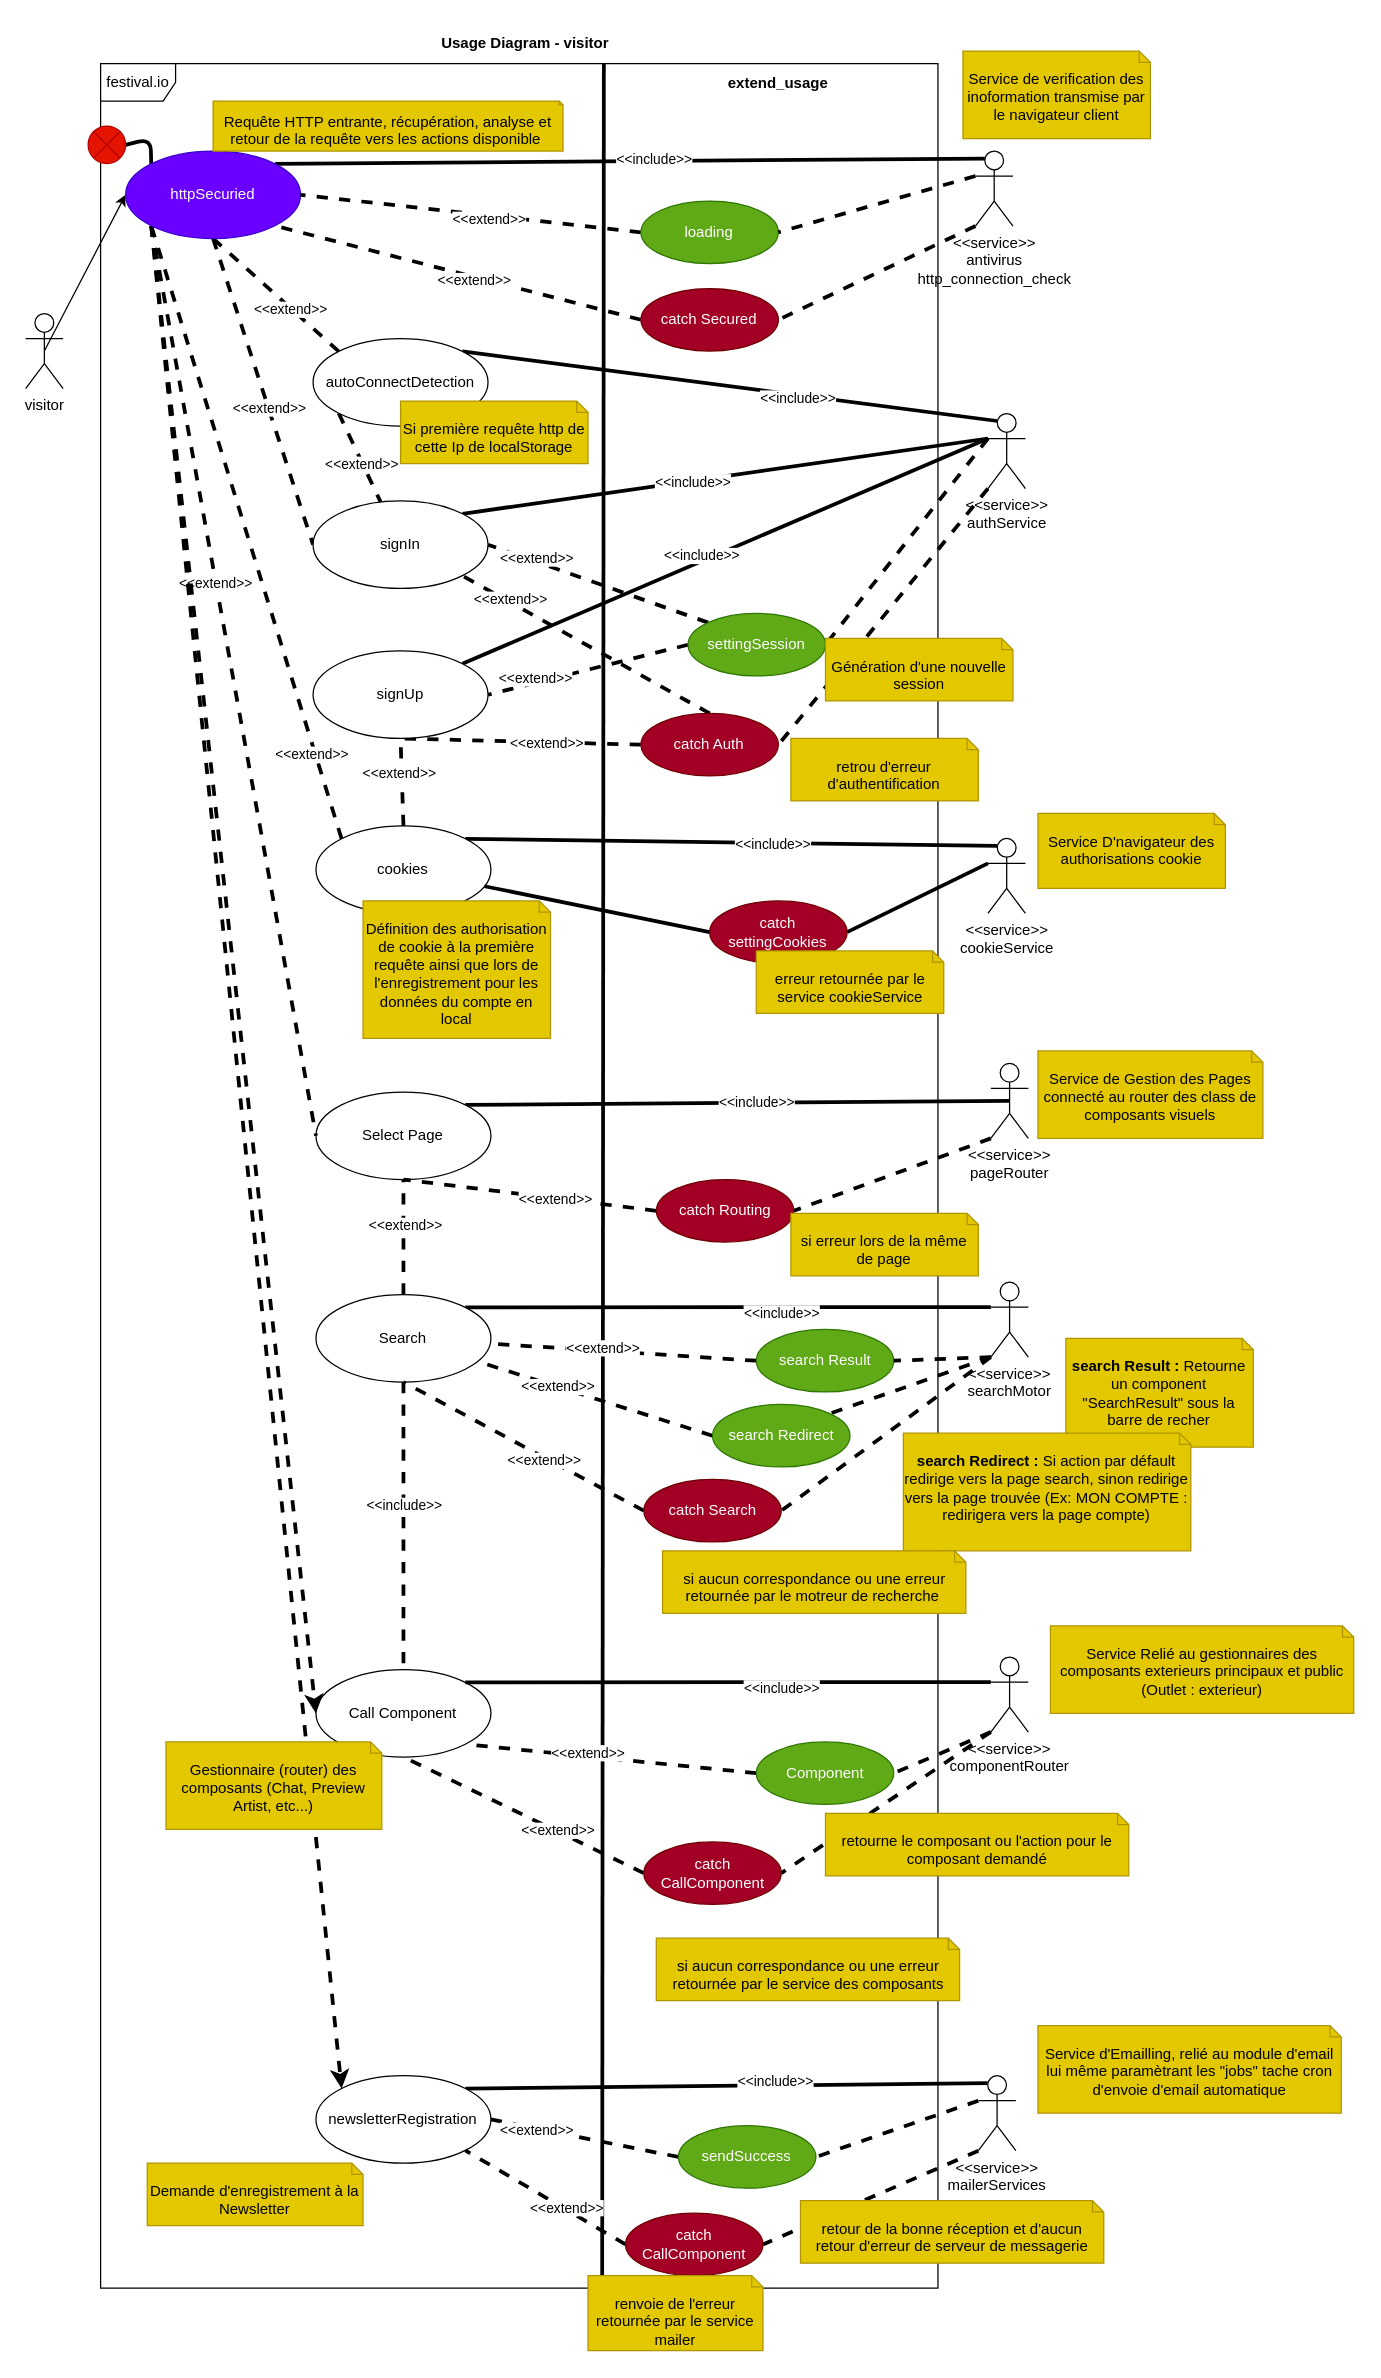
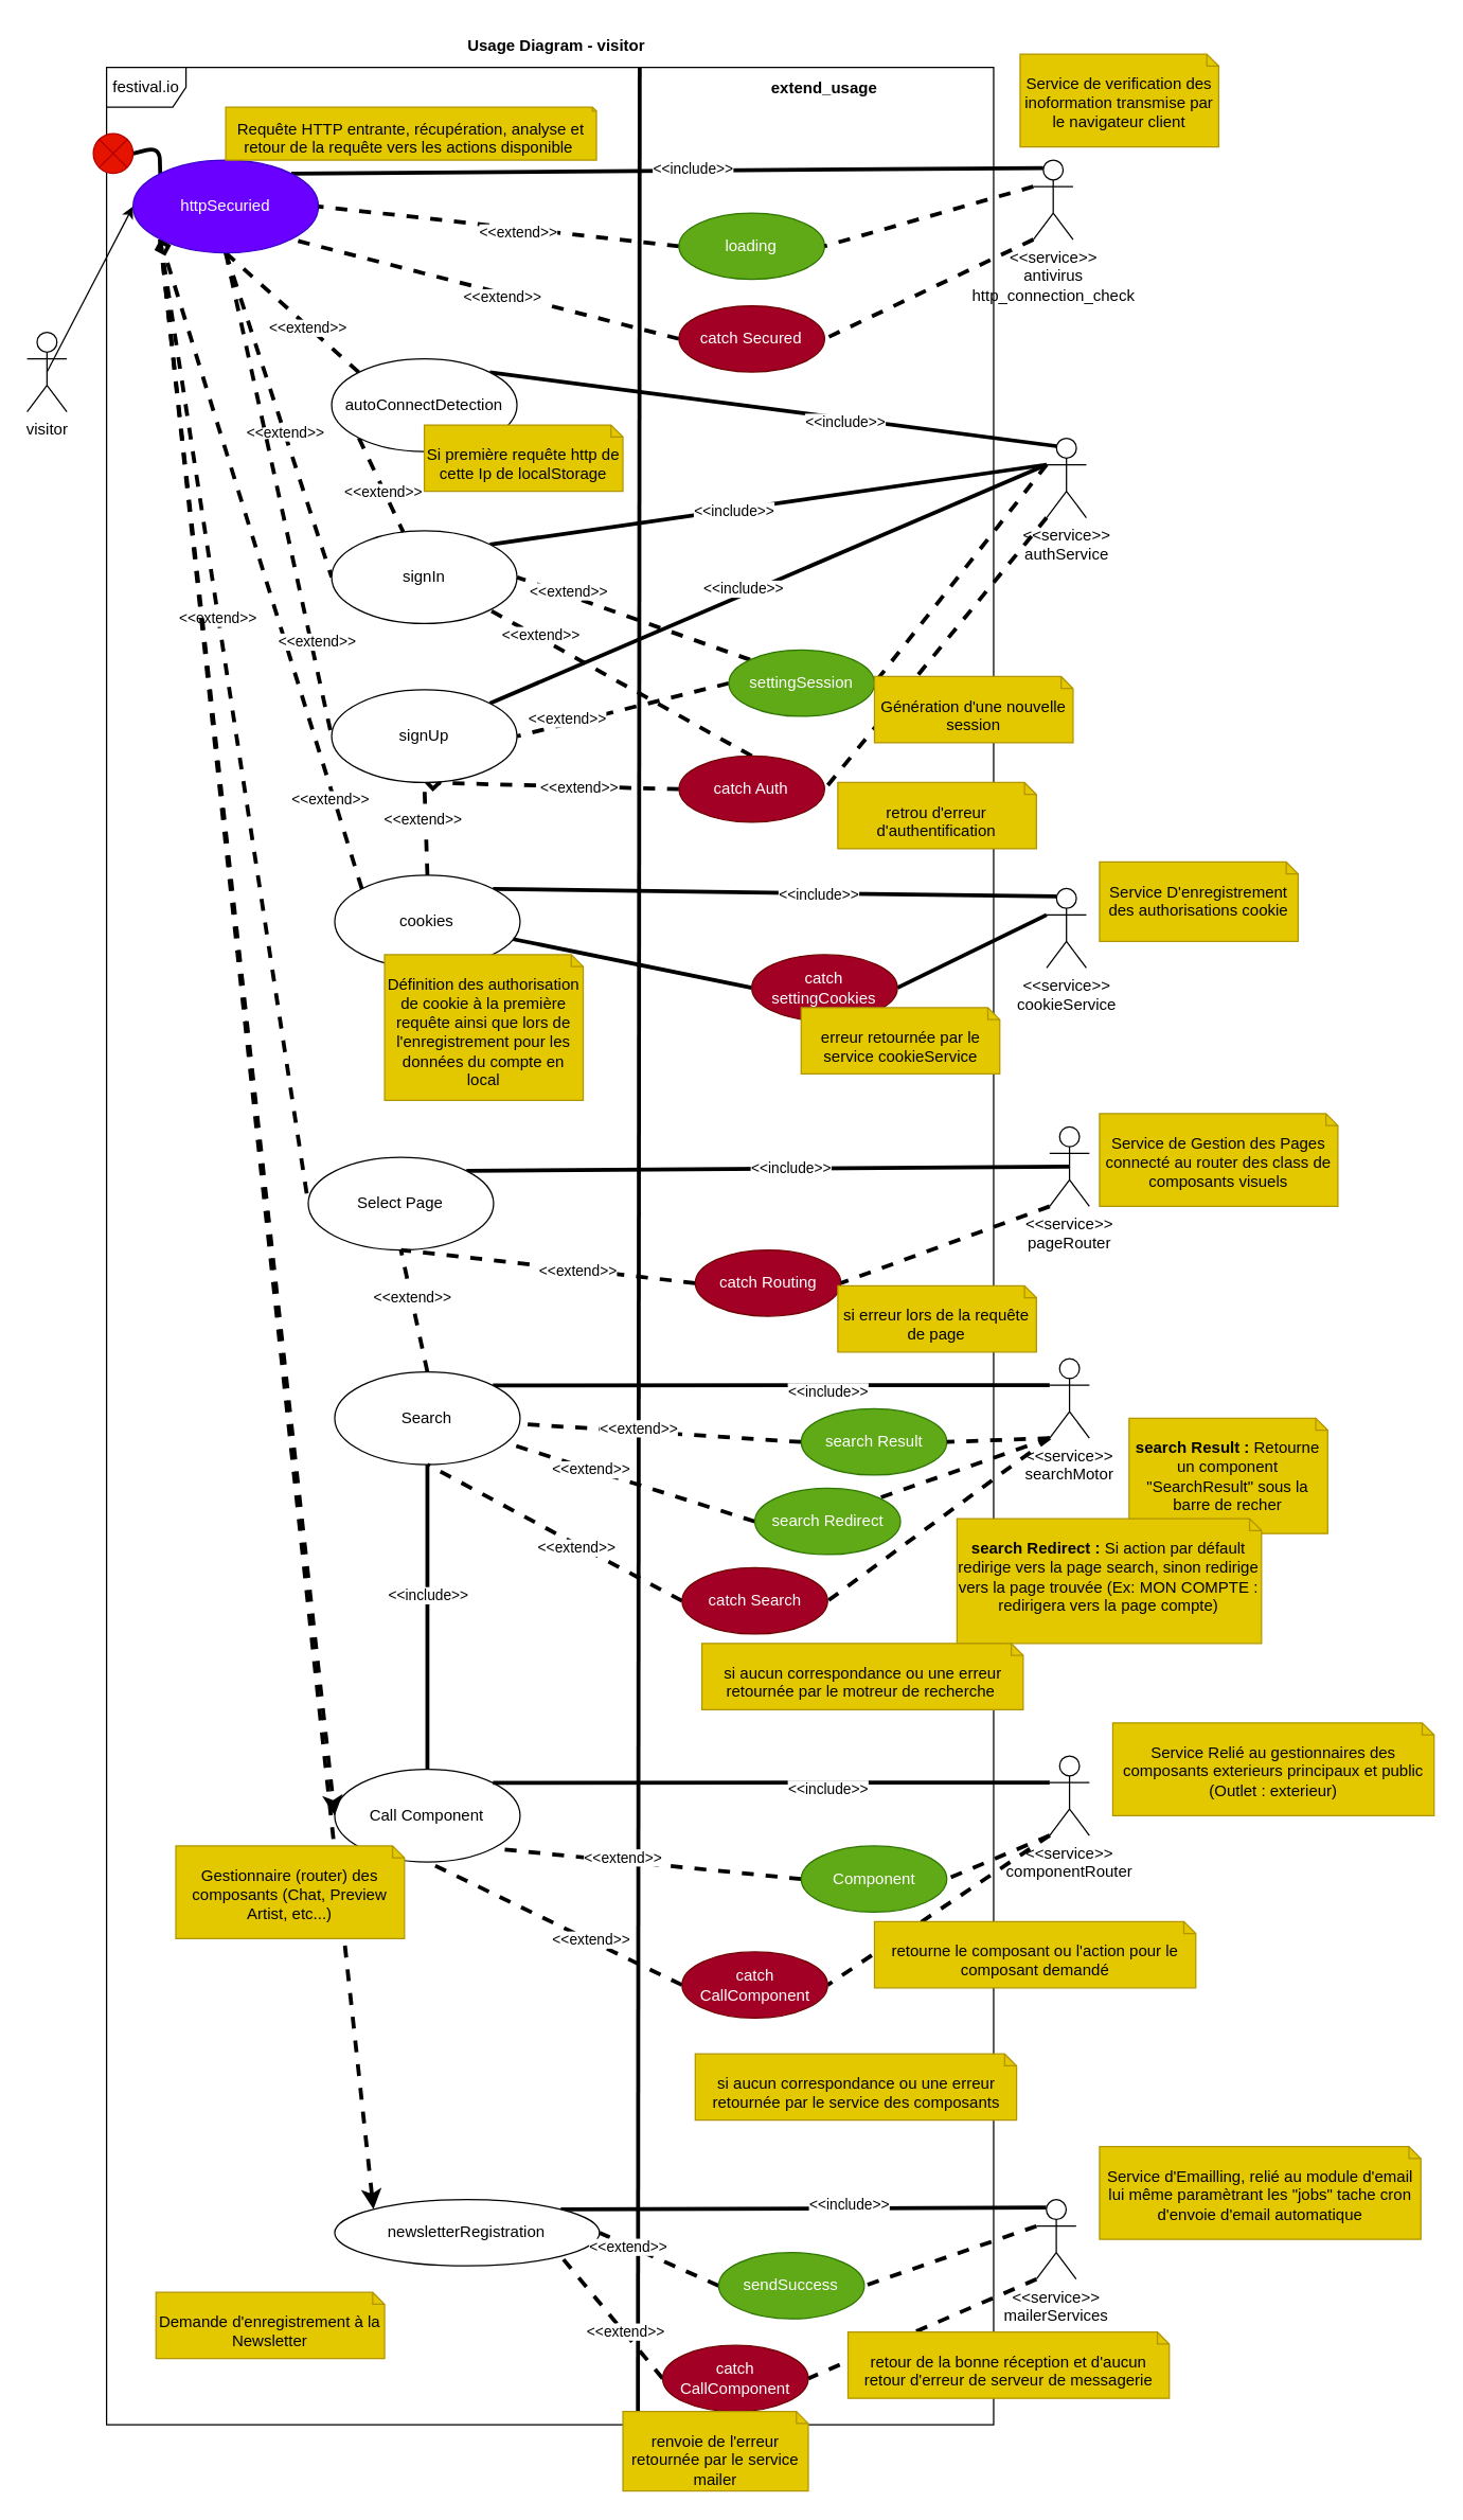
- <mxCell id="58" style="edgeStyle=none;html=1;exitX=0;exitY=0;exitDx=0;exitDy=0;entryX=0;entryY=1;entryDx=0;entryDy=0;dashed=1;strokeWidth=3;startArrow=none;startFill=0;endArrow=none;endFill=0;" parent="1" source="62" target="75" edge="1"><mxGeometry relative="1" as="geometry" /></mxCell>
+ <mxCell id="58" style="edgeStyle=none;html=1;exitX=0;exitY=0;exitDx=0;exitDy=0;entryX=0;entryY=1;entryDx=0;entryDy=0;dashed=1;strokeWidth=3;startArrow=none;startFill=0;endArrow=diamond;endFill=0;" parent="1" source="62" target="75" edge="1"><mxGeometry relative="1" as="geometry" /></mxCell>
+ <mxCell id="71" style="edgeStyle=none;html=1;exitX=0.5;exitY=1;exitDx=0;exitDy=0;entryX=0;entryY=0.5;entryDx=0;entryDy=0;dashed=1;strokeWidth=3;startArrow=none;startFill=0;endArrow=none;endFill=0;" parent="1" source="75" target="106" edge="1"><mxGeometry relative="1" as="geometry" /></mxCell>
+ <mxCell id="72" value="&amp;lt;&amp;lt;extend&amp;gt;&amp;gt;" style="edgeLabel;html=1;align=center;verticalAlign=middle;resizable=0;points=[];" parent="71" vertex="1" connectable="0"><mxGeometry x="0.61" y="4" relative="1" as="geometry"><mxPoint as="offset" /></mxGeometry></mxCell>
- <mxCell id="96" style="edgeStyle=none;html=1;exitX=0;exitY=0.5;exitDx=0;exitDy=0;entryX=0.5;entryY=1;entryDx=0;entryDy=0;dashed=1;strokeWidth=3;startArrow=none;startFill=0;endArrow=none;endFill=0;" parent="1" source="98" target="106" edge="1"><mxGeometry relative="1" as="geometry" /></mxCell>
+ <mxCell id="96" style="edgeStyle=none;html=1;exitX=0;exitY=0.5;exitDx=0;exitDy=0;entryX=0.5;entryY=1;entryDx=0;entryDy=0;dashed=1;strokeWidth=3;startArrow=none;startFill=0;endArrow=diamond;endFill=0;" parent="1" source="98" target="106" edge="1"><mxGeometry relative="1" as="geometry" /></mxCell>
- <mxCell id="122" value="Service D'navigateur des authorisations cookie" style="shape=note2;boundedLbl=1;whiteSpace=wrap;html=1;size=9;verticalAlign=top;align=center;fillColor=#e3c800;fontColor=#000000;strokeColor=#B09500;" parent="1" vertex="1"><mxGeometry x="830" y="650" width="150" height="60" as="geometry" /></mxCell>
+ <mxCell id="122" value="Service D'enregistrement des authorisations cookie" style="shape=note2;boundedLbl=1;whiteSpace=wrap;html=1;size=9;verticalAlign=top;align=center;fillColor=#e3c800;fontColor=#000000;strokeColor=#B09500;" parent="1" vertex="1"><mxGeometry x="830" y="650" width="150" height="60" as="geometry" /></mxCell>
- <mxCell id="6" value="Select Page" style="ellipse;whiteSpace=wrap;html=1;" parent="1" vertex="1"><mxGeometry x="252.32" y="872.92" width="140" height="70" as="geometry" /></mxCell>
+ <mxCell id="6" value="Select Page" style="ellipse;whiteSpace=wrap;html=1;" parent="1" vertex="1"><mxGeometry x="232.32" y="872.92" width="140" height="70" as="geometry" /></mxCell>
- <mxCell id="111" value="si erreur lors de la même de page" style="shape=note2;boundedLbl=1;whiteSpace=wrap;html=1;size=9;verticalAlign=top;align=center;fillColor=#e3c800;fontColor=#000000;strokeColor=#B09500;" parent="1" vertex="1"><mxGeometry x="632.32" y="970" width="150" height="50" as="geometry" /></mxCell>
+ <mxCell id="111" value="si erreur lors de la requête de page" style="shape=note2;boundedLbl=1;whiteSpace=wrap;html=1;size=9;verticalAlign=top;align=center;fillColor=#e3c800;fontColor=#000000;strokeColor=#B09500;" parent="1" vertex="1"><mxGeometry x="632.32" y="970" width="150" height="50" as="geometry" /></mxCell>
- <mxCell id="29" style="edgeStyle=none;html=1;exitX=0.5;exitY=1;exitDx=0;exitDy=0;entryX=0.5;entryY=0;entryDx=0;entryDy=0;strokeWidth=3;endArrow=none;endFill=0;dashed=1;" parent="1" source="31" target="24" edge="1"><mxGeometry relative="1" as="geometry" /></mxCell>
+ <mxCell id="29" style="edgeStyle=none;html=1;exitX=0.5;exitY=1;exitDx=0;exitDy=0;entryX=0.5;entryY=0;entryDx=0;entryDy=0;strokeWidth=3;endArrow=none;endFill=0;" parent="1" source="31" target="24" edge="1"><mxGeometry relative="1" as="geometry" /></mxCell>
- <mxCell id="16" value="newsletterRegistration" style="ellipse;whiteSpace=wrap;html=1;" parent="1" vertex="1"><mxGeometry x="252.32" y="1660" width="140" height="70" as="geometry" /></mxCell>
+ <mxCell id="16" value="newsletterRegistration" style="ellipse;whiteSpace=wrap;html=1;" parent="1" vertex="1"><mxGeometry x="252.32" y="1660" width="200" height="50" as="geometry" /></mxCell>
